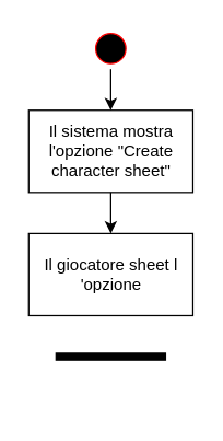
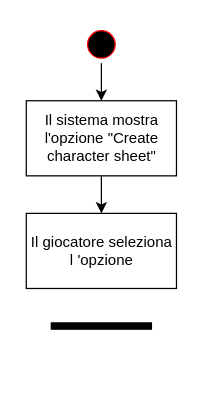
- <mxCell id="6" value="Il giocatore sheet l 'opzione" style="rounded=0;whiteSpace=wrap;html=1;fillColor=none;" vertex="1" parent="1"><mxGeometry x="20.5" y="170" width="120" height="60" as="geometry" /></mxCell>
+ <mxCell id="6" value="Il giocatore seleziona l 'opzione" style="rounded=0;whiteSpace=wrap;html=1;fillColor=none;" vertex="1" parent="1"><mxGeometry x="20.5" y="170" width="120" height="60" as="geometry" /></mxCell>
